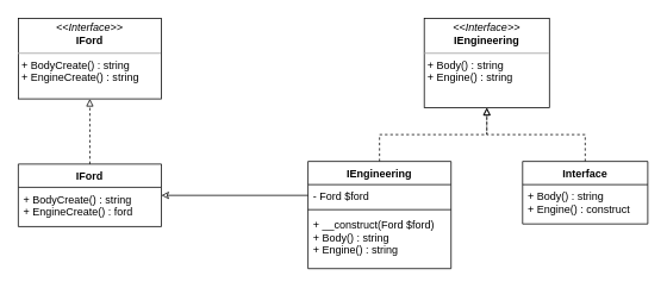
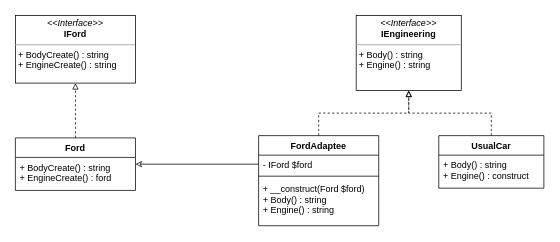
- <mxCell id="11" value="IEngineering" style="swimlane;fontStyle=1;align=center;verticalAlign=top;childLayout=stackLayout;horizontal=1;startSize=26;horizontalStack=0;resizeParent=1;resizeParentMax=0;resizeLast=0;collapsible=1;marginBottom=0;" vertex="1" parent="1"><mxGeometry x="344" y="180" width="160" height="120" as="geometry" /></mxCell>
+ <mxCell id="11" value="FordAdaptee" style="swimlane;fontStyle=1;align=center;verticalAlign=top;childLayout=stackLayout;horizontal=1;startSize=26;horizontalStack=0;resizeParent=1;resizeParentMax=0;resizeLast=0;collapsible=1;marginBottom=0;" vertex="1" parent="1"><mxGeometry x="344" y="180" width="160" height="120" as="geometry" /></mxCell>
- <mxCell id="5" value="Interface" style="swimlane;fontStyle=1;align=center;verticalAlign=top;childLayout=stackLayout;horizontal=1;startSize=26;horizontalStack=0;resizeParent=1;resizeParentMax=0;resizeLast=0;collapsible=1;marginBottom=0;" vertex="1" parent="1"><mxGeometry x="584" y="180" width="140" height="70" as="geometry" /></mxCell>
+ <mxCell id="5" value="UsualCar" style="swimlane;fontStyle=1;align=center;verticalAlign=top;childLayout=stackLayout;horizontal=1;startSize=26;horizontalStack=0;resizeParent=1;resizeParentMax=0;resizeLast=0;collapsible=1;marginBottom=0;" vertex="1" parent="1"><mxGeometry x="584" y="180" width="140" height="70" as="geometry" /></mxCell>
- <mxCell id="8" value="IFord" style="swimlane;fontStyle=1;align=center;verticalAlign=top;childLayout=stackLayout;horizontal=1;startSize=26;horizontalStack=0;resizeParent=1;resizeParentMax=0;resizeLast=0;collapsible=1;marginBottom=0;" vertex="1" parent="1"><mxGeometry x="20" y="183" width="160" height="70" as="geometry" /></mxCell>
+ <mxCell id="8" value="Ford" style="swimlane;fontStyle=1;align=center;verticalAlign=top;childLayout=stackLayout;horizontal=1;startSize=26;horizontalStack=0;resizeParent=1;resizeParentMax=0;resizeLast=0;collapsible=1;marginBottom=0;" vertex="1" parent="1"><mxGeometry x="20" y="183" width="160" height="70" as="geometry" /></mxCell>
- <mxCell id="12" value="- Ford $ford" style="text;strokeColor=none;fillColor=none;align=left;verticalAlign=top;spacingLeft=4;spacingRight=4;overflow=hidden;rotatable=0;points=[[0,0.5],[1,0.5]];portConstraint=eastwest;" vertex="1" parent="11"><mxGeometry y="26" width="160" height="24" as="geometry" /></mxCell>
+ <mxCell id="12" value="- IFord $ford" style="text;strokeColor=none;fillColor=none;align=left;verticalAlign=top;spacingLeft=4;spacingRight=4;overflow=hidden;rotatable=0;points=[[0,0.5],[1,0.5]];portConstraint=eastwest;" vertex="1" parent="11"><mxGeometry y="26" width="160" height="24" as="geometry" /></mxCell>
